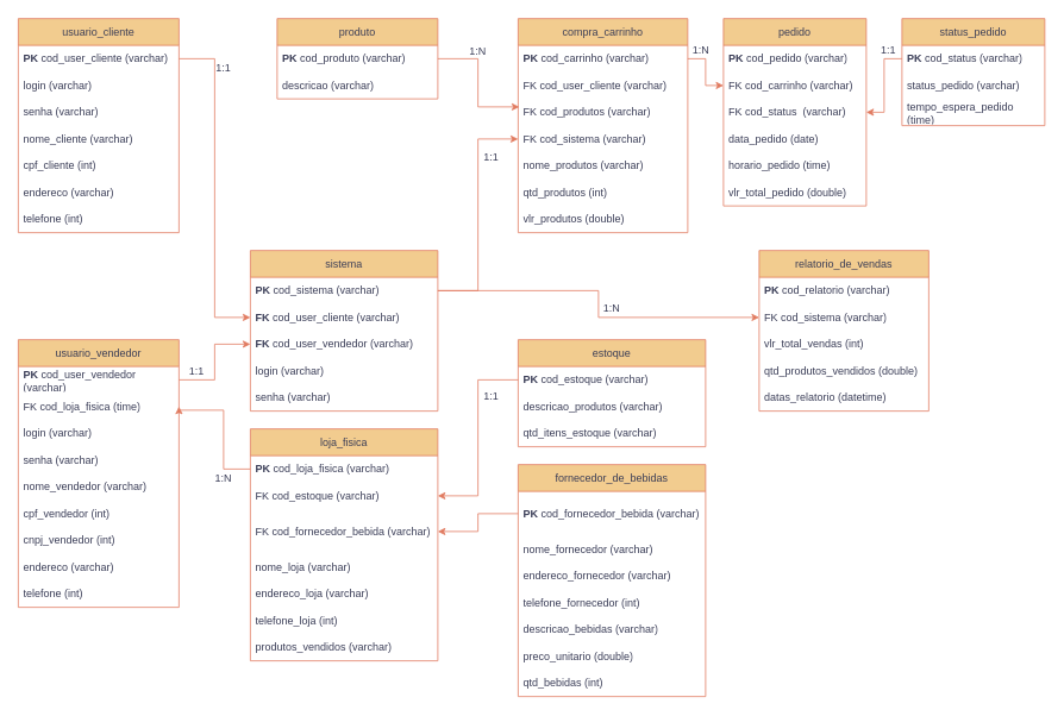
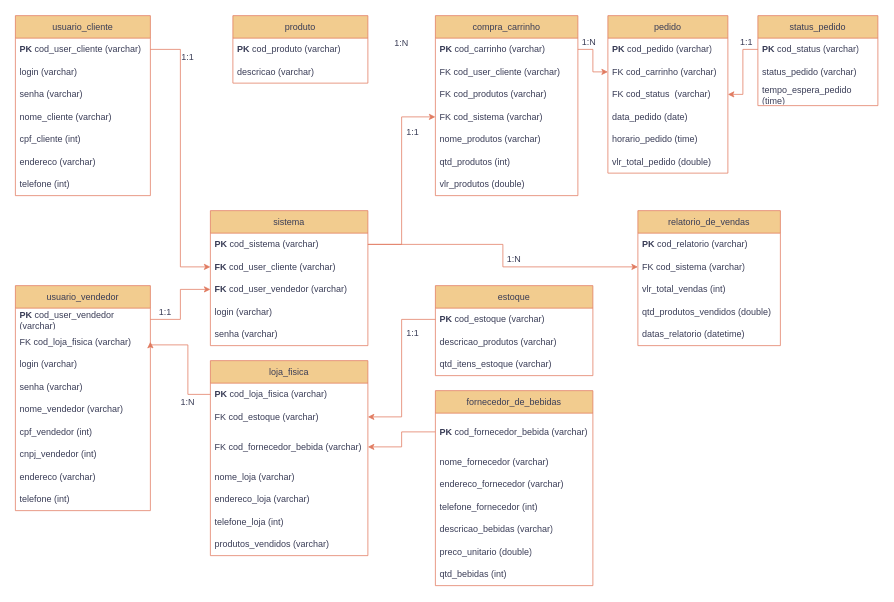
- <mxCell id="71" style="edgeStyle=orthogonalEdgeStyle;rounded=0;orthogonalLoop=1;jettySize=auto;html=1;entryX=0.007;entryY=0.3;entryDx=0;entryDy=0;entryPerimeter=0;strokeColor=#E07A5F;fontColor=#393C56;fillColor=#F2CC8F;" parent="1" source="72" target="13" edge="1"><mxGeometry relative="1" as="geometry" /></mxCell>
- <mxCell id="20" value="FK cod_loja_fisica (time)" style="text;strokeColor=none;fillColor=none;align=left;verticalAlign=middle;spacingLeft=4;spacingRight=4;overflow=hidden;points=[[0,0.5],[1,0.5]];portConstraint=eastwest;rotatable=0;whiteSpace=wrap;html=1;fontColor=#393C56;labelBackgroundColor=none;" parent="18" vertex="1"><mxGeometry y="60" width="180" height="30" as="geometry" /></mxCell>
+ <mxCell id="20" value="FK cod_loja_fisica (varchar)" style="text;strokeColor=none;fillColor=none;align=left;verticalAlign=middle;spacingLeft=4;spacingRight=4;overflow=hidden;points=[[0,0.5],[1,0.5]];portConstraint=eastwest;rotatable=0;whiteSpace=wrap;html=1;fontColor=#393C56;labelBackgroundColor=none;" parent="18" vertex="1"><mxGeometry y="60" width="180" height="30" as="geometry" /></mxCell>
